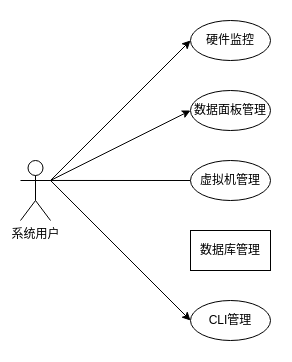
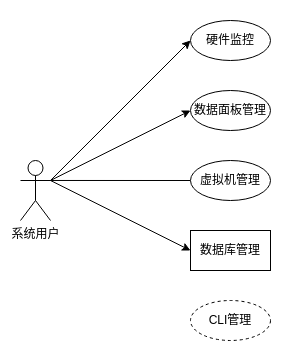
+ <mxCell id="4" style="edgeStyle=none;rounded=0;orthogonalLoop=1;jettySize=auto;html=1;exitX=1;exitY=0.333;exitDx=0;exitDy=0;exitPerimeter=0;entryX=0;entryY=0.5;entryDx=0;entryDy=0;" parent="1" source="7" target="10" edge="1"><mxGeometry relative="1" as="geometry" /></mxCell>
- <mxCell id="5" style="edgeStyle=none;rounded=0;orthogonalLoop=1;jettySize=auto;html=1;exitX=1;exitY=0.333;exitDx=0;exitDy=0;exitPerimeter=0;entryX=0;entryY=0.5;entryDx=0;entryDy=0;" parent="1" source="7" target="11" edge="1"><mxGeometry relative="1" as="geometry" /></mxCell>
- <mxCell id="11" value="CLI管理" style="ellipse;whiteSpace=wrap;html=1;" parent="1" vertex="1"><mxGeometry x="190" y="300" width="80" height="40" as="geometry" /></mxCell>
+ <mxCell id="11" value="CLI管理" style="ellipse;whiteSpace=wrap;html=1;dashed=1;" parent="1" vertex="1"><mxGeometry x="190" y="300" width="80" height="40" as="geometry" /></mxCell>
